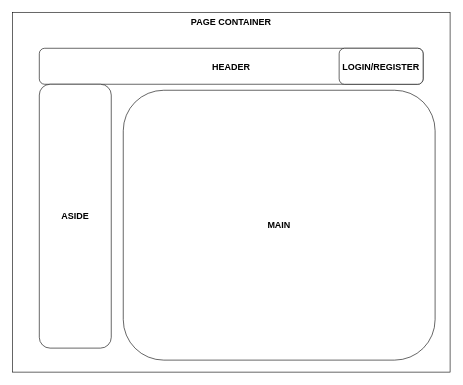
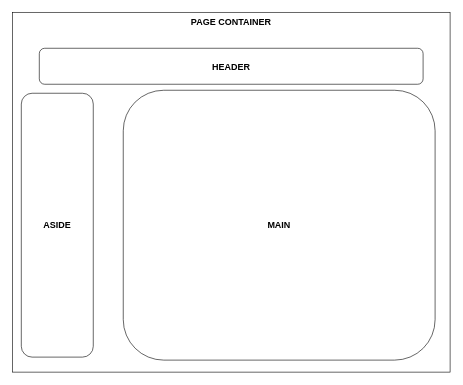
- <mxCell id="6" value="LOGIN/REGISTER" style="rounded=1;whiteSpace=wrap;html=1;fontSize=15;fontStyle=1" vertex="1" parent="1"><mxGeometry x="565" y="80" width="140" height="60" as="geometry" /></mxCell>
- <mxCell id="4" value="ASIDE" style="rounded=1;whiteSpace=wrap;html=1;fontSize=15;fontStyle=1" vertex="1" parent="1"><mxGeometry x="65" y="140" width="120" height="440" as="geometry" /></mxCell>
+ <mxCell id="4" value="ASIDE" style="rounded=1;whiteSpace=wrap;html=1;fontSize=15;fontStyle=1" vertex="1" parent="1"><mxGeometry x="35" y="155" width="120" height="440" as="geometry" /></mxCell>
